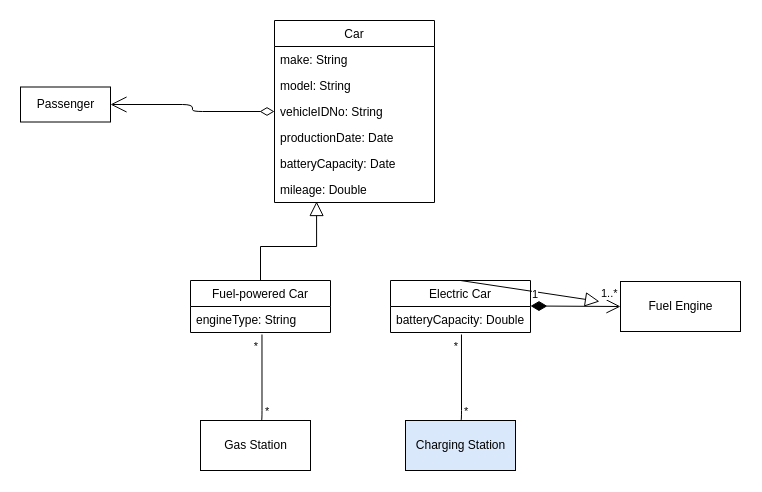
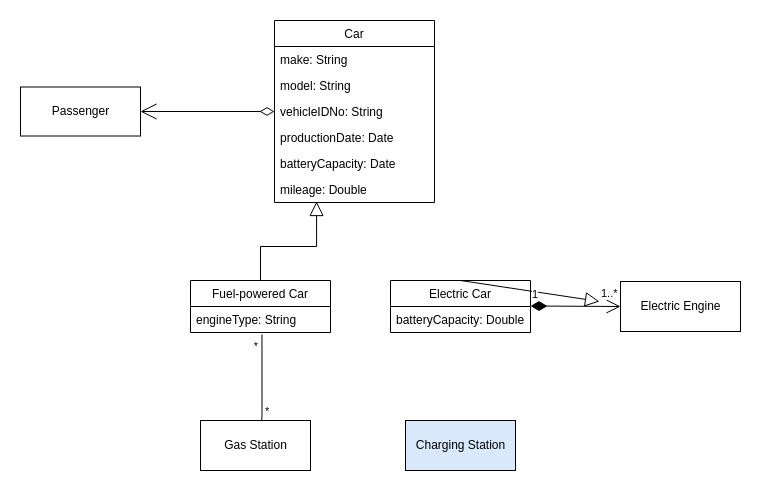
- <mxCell id="23" value="Passenger" style="html=1;" vertex="1" parent="1"><mxGeometry x="20" y="86.5" width="90" height="35" as="geometry" /></mxCell>
+ <mxCell id="23" value="Passenger" style="html=1;" vertex="1" parent="1"><mxGeometry x="20" y="86.5" width="120" height="49" as="geometry" /></mxCell>
- <mxCell id="24" value="Fuel Engine" style="html=1;" vertex="1" parent="1"><mxGeometry x="620" y="281" width="120" height="50" as="geometry" /></mxCell>
+ <mxCell id="24" value="Electric Engine" style="html=1;" vertex="1" parent="1"><mxGeometry x="620" y="281" width="120" height="50" as="geometry" /></mxCell>
- <mxCell id="17" value="" style="endArrow=none;html=1;edgeStyle=orthogonalEdgeStyle;strokeWidth=1;entryX=0.507;entryY=1.077;entryDx=0;entryDy=0;entryPerimeter=0;exitX=0.5;exitY=0;exitDx=0;exitDy=0;" edge="1" parent="1" source="16" target="14"><mxGeometry relative="1" as="geometry"><mxPoint x="312" y="408" as="sourcePoint" /><mxPoint x="311.96" y="332.99" as="targetPoint" /><Array as="points"><mxPoint x="461" y="420" /></Array></mxGeometry></mxCell>
- <mxCell id="18" value="*" style="edgeLabel;resizable=0;html=1;align=left;verticalAlign=bottom;" connectable="0" vertex="1" parent="17"><mxGeometry x="-1" relative="1" as="geometry"><mxPoint x="2" y="-1" as="offset" /></mxGeometry></mxCell>
- <mxCell id="19" value="*" style="edgeLabel;resizable=0;html=1;align=right;verticalAlign=bottom;" connectable="0" vertex="1" parent="17"><mxGeometry x="1" relative="1" as="geometry"><mxPoint x="-3" y="20" as="offset" /></mxGeometry></mxCell>
